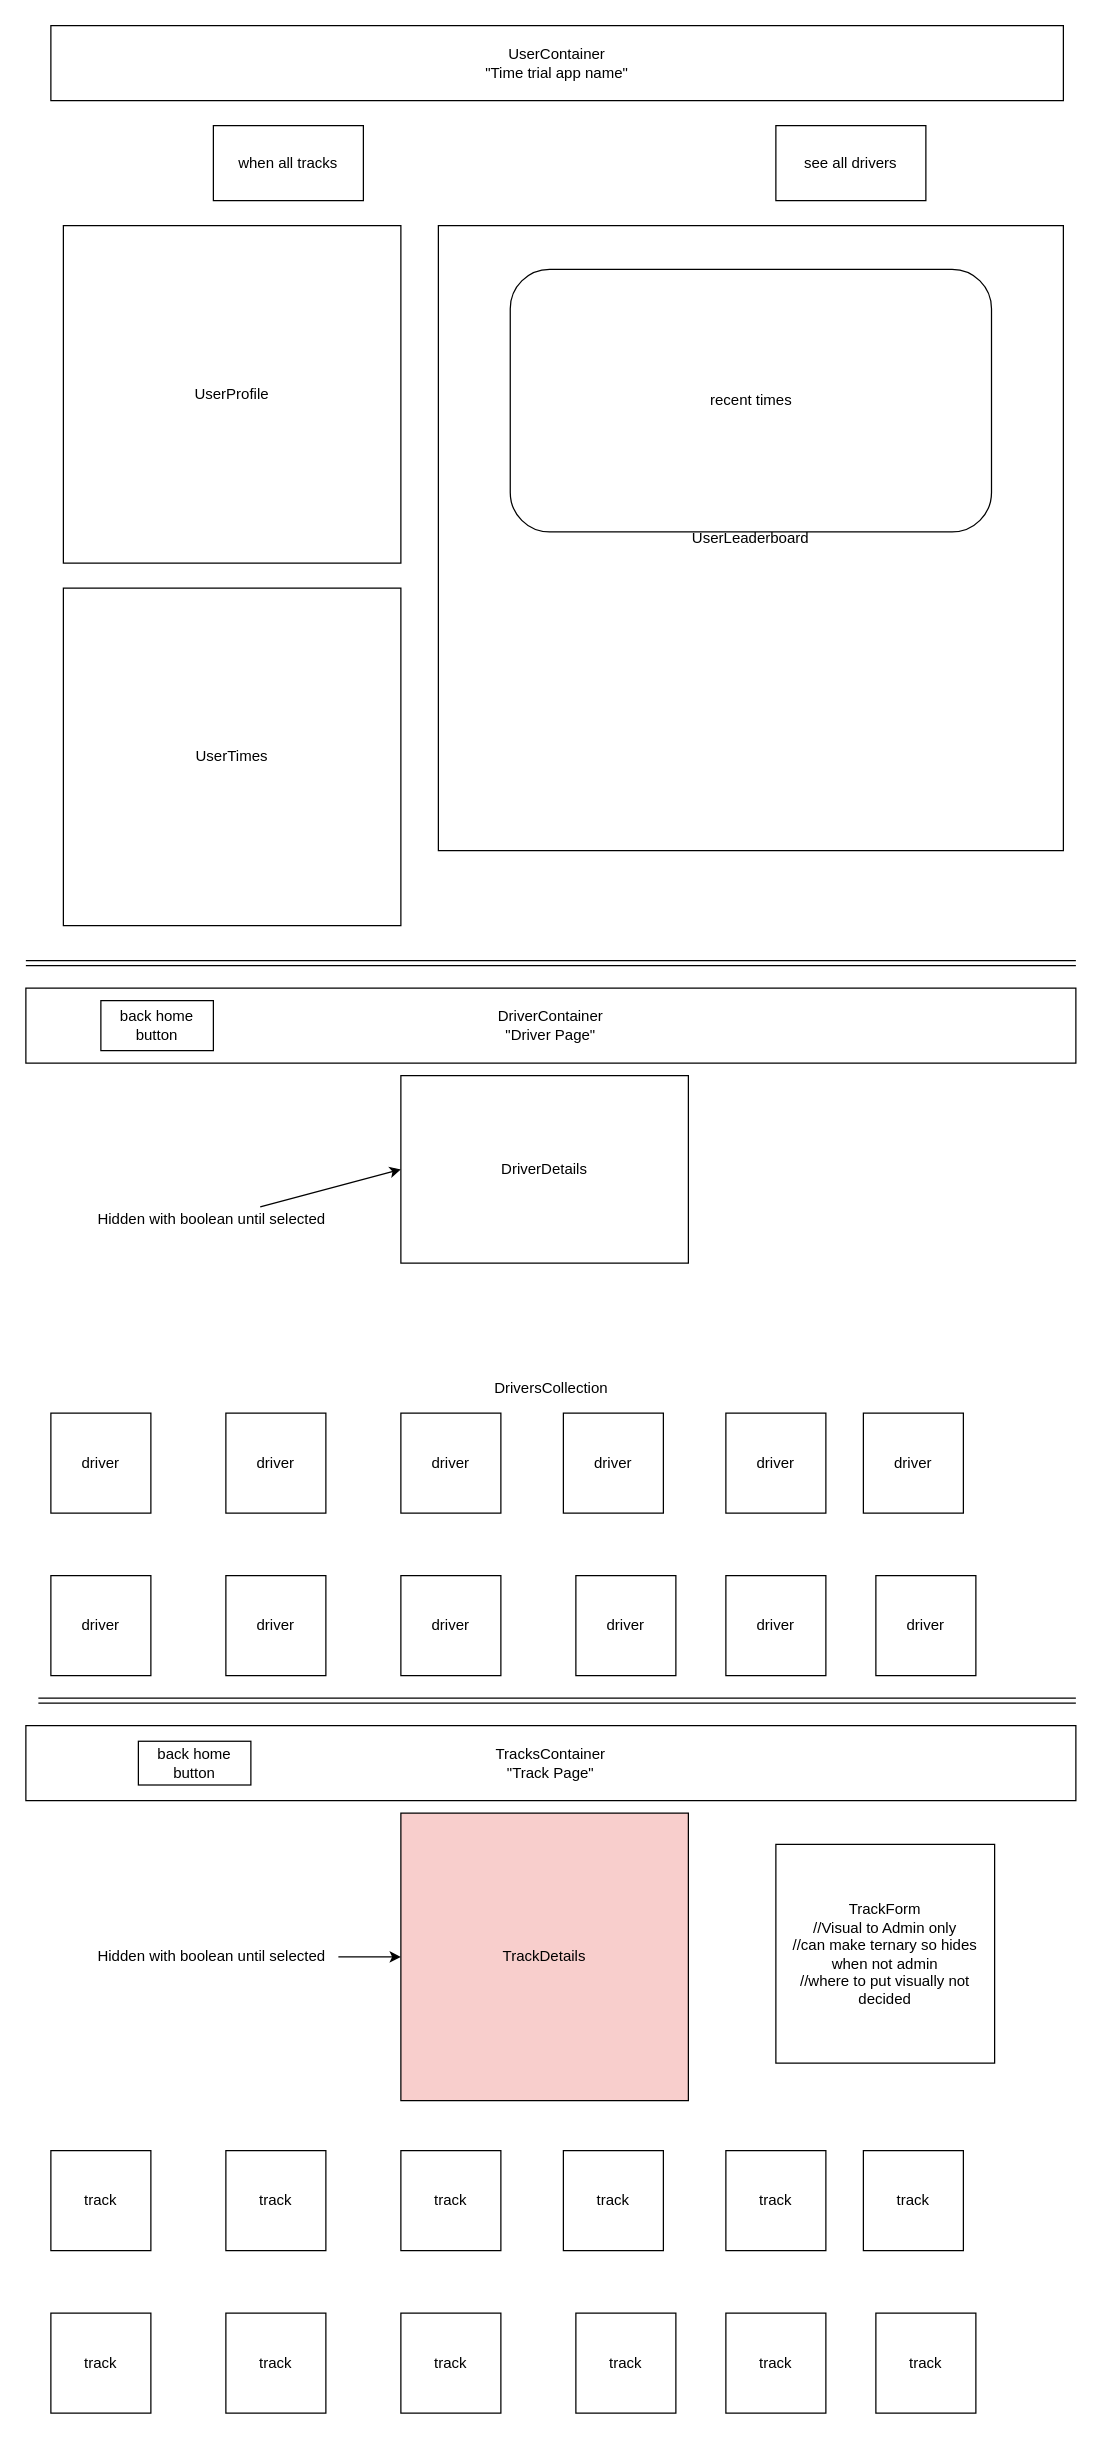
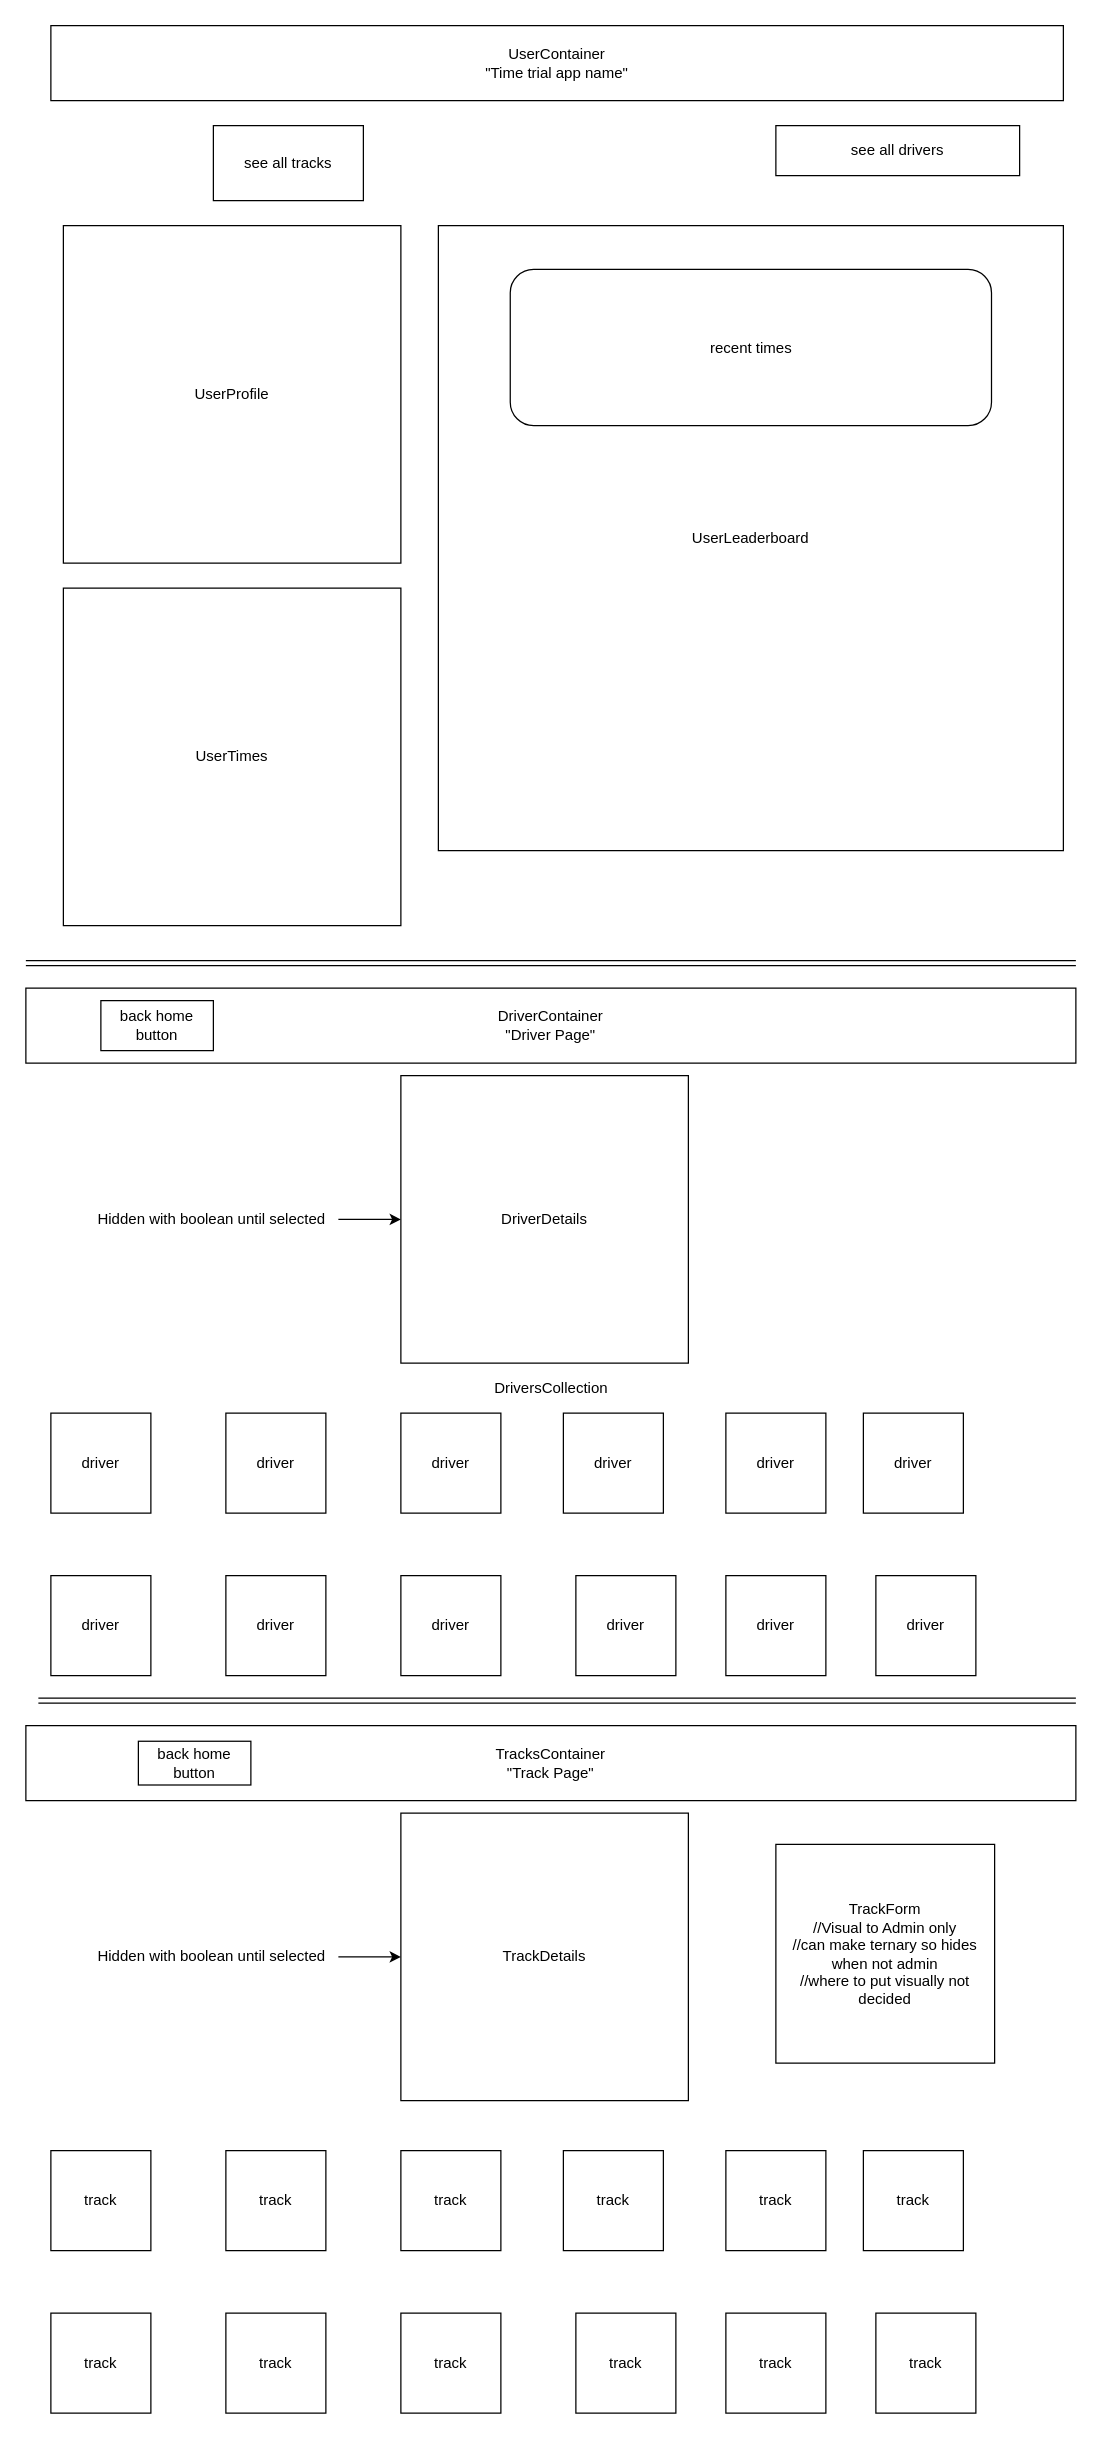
- <mxCell id="5" value="when all tracks" style="rounded=0;whiteSpace=wrap;html=1;" parent="1" vertex="1"><mxGeometry x="170" y="100" width="120" height="60" as="geometry" /></mxCell>
+ <mxCell id="5" value="see all tracks" style="rounded=0;whiteSpace=wrap;html=1;" parent="1" vertex="1"><mxGeometry x="170" y="100" width="120" height="60" as="geometry" /></mxCell>
- <mxCell id="6" value="see all drivers" style="rounded=0;whiteSpace=wrap;html=1;" parent="1" vertex="1"><mxGeometry x="620" y="100" width="120" height="60" as="geometry" /></mxCell>
+ <mxCell id="6" value="see all drivers" style="rounded=0;whiteSpace=wrap;html=1;" parent="1" vertex="1"><mxGeometry x="620" y="100" width="195" height="40" as="geometry" /></mxCell>
- <mxCell id="8" value="recent times" style="rounded=1;whiteSpace=wrap;html=1;" parent="1" vertex="1"><mxGeometry x="407.5" y="215" width="385" height="210" as="geometry" /></mxCell>
+ <mxCell id="8" value="recent times" style="rounded=1;whiteSpace=wrap;html=1;" parent="1" vertex="1"><mxGeometry x="407.5" y="215" width="385" height="125" as="geometry" /></mxCell>
- <mxCell id="11" value="DriverDetails" style="whiteSpace=wrap;html=1;aspect=fixed;" parent="1" vertex="1"><mxGeometry x="320" y="860" width="230" height="150" as="geometry" /></mxCell>
+ <mxCell id="11" value="DriverDetails" style="whiteSpace=wrap;html=1;aspect=fixed;" parent="1" vertex="1"><mxGeometry x="320" y="860" width="230" height="230" as="geometry" /></mxCell>
- <mxCell id="28" value="TrackDetails" style="whiteSpace=wrap;html=1;aspect=fixed;fillColor=#f8cecc;" parent="1" vertex="1"><mxGeometry x="320" y="1450" width="230" height="230" as="geometry" /></mxCell>
+ <mxCell id="28" value="TrackDetails" style="whiteSpace=wrap;html=1;aspect=fixed;" parent="1" vertex="1"><mxGeometry x="320" y="1450" width="230" height="230" as="geometry" /></mxCell>
